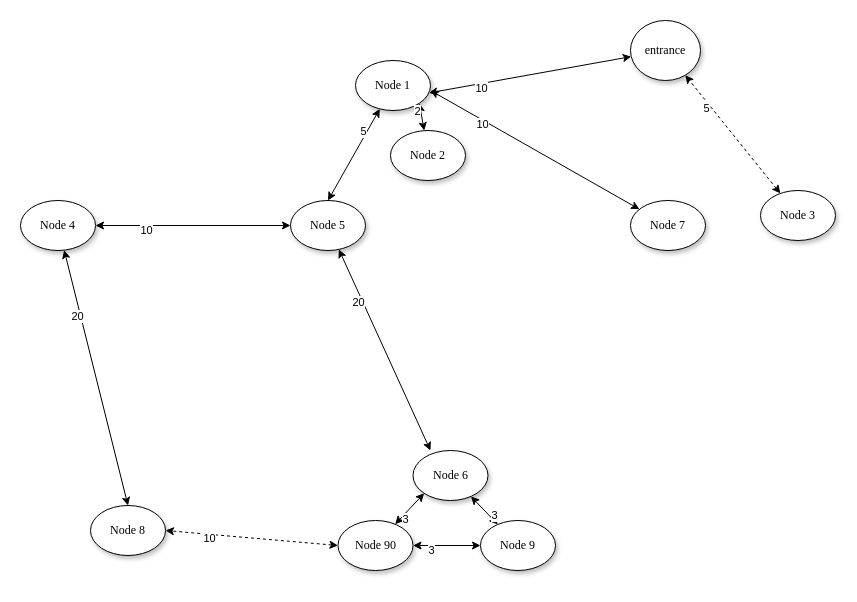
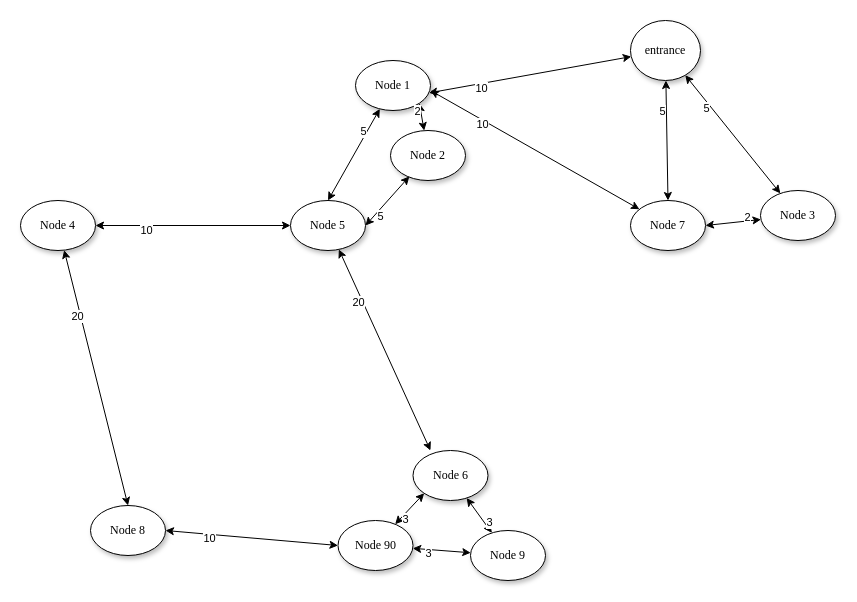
- <mxCell id="35" value="" style="endArrow=classic;startArrow=classic;html=1;rounded=0;dashed=1;" edge="1" parent="1" source="4" target="2"><mxGeometry width="50" height="50" relative="1" as="geometry"><mxPoint x="678" y="210" as="sourcePoint" /><mxPoint x="684" y="90" as="targetPoint" /></mxGeometry></mxCell>
+ <mxCell id="35" value="" style="endArrow=classic;startArrow=classic;html=1;rounded=0;" edge="1" parent="1" source="4" target="2"><mxGeometry width="50" height="50" relative="1" as="geometry"><mxPoint x="678" y="210" as="sourcePoint" /><mxPoint x="684" y="90" as="targetPoint" /></mxGeometry></mxCell>
+ <mxCell id="33" value="" style="endArrow=classic;startArrow=classic;html=1;rounded=0;exitX=0.5;exitY=0;exitDx=0;exitDy=0;" edge="1" parent="1" source="5" target="2"><mxGeometry width="50" height="50" relative="1" as="geometry"><mxPoint x="649" y="219" as="sourcePoint" /><mxPoint x="440" y="100" as="targetPoint" /></mxGeometry></mxCell>
+ <mxCell id="34" value="5" style="edgeLabel;html=1;align=center;verticalAlign=middle;resizable=0;points=[];" vertex="1" connectable="0" parent="33"><mxGeometry x="0.492" y="4" relative="1" as="geometry"><mxPoint as="offset" /></mxGeometry></mxCell>
+ <mxCell id="39" value="" style="endArrow=classic;startArrow=classic;html=1;rounded=0;exitX=0.251;exitY=0.919;exitDx=0;exitDy=0;exitPerimeter=0;entryX=1;entryY=0.5;entryDx=0;entryDy=0;" edge="1" parent="1" source="3" target="8"><mxGeometry width="50" height="50" relative="1" as="geometry"><mxPoint x="715" y="235" as="sourcePoint" /><mxPoint x="770" y="229" as="targetPoint" /></mxGeometry></mxCell>
+ <mxCell id="40" value="5" style="edgeLabel;html=1;align=center;verticalAlign=middle;resizable=0;points=[];" vertex="1" connectable="0" parent="39"><mxGeometry x="0.492" y="4" relative="1" as="geometry"><mxPoint as="offset" /></mxGeometry></mxCell>
+ <mxCell id="37" value="" style="endArrow=classic;startArrow=classic;html=1;rounded=0;exitX=1;exitY=0.5;exitDx=0;exitDy=0;" edge="1" parent="1" source="5" target="4"><mxGeometry width="50" height="50" relative="1" as="geometry"><mxPoint x="791" y="203" as="sourcePoint" /><mxPoint x="705" y="87" as="targetPoint" /></mxGeometry></mxCell>
+ <mxCell id="38" value="2" style="edgeLabel;html=1;align=center;verticalAlign=middle;resizable=0;points=[];" vertex="1" connectable="0" parent="37"><mxGeometry x="0.492" y="4" relative="1" as="geometry"><mxPoint as="offset" /></mxGeometry></mxCell>
- <mxCell id="15" value="" style="endArrow=classic;startArrow=classic;html=1;rounded=0;exitX=0;exitY=0.5;exitDx=0;exitDy=0;entryX=1;entryY=0.5;entryDx=0;entryDy=0;dashed=1;" edge="1" parent="1" source="9" target="12"><mxGeometry width="50" height="50" relative="1" as="geometry"><mxPoint x="290" y="520" as="sourcePoint" /><mxPoint x="226" y="290" as="targetPoint" /></mxGeometry></mxCell>
+ <mxCell id="15" value="" style="endArrow=classic;startArrow=classic;html=1;rounded=0;exitX=0;exitY=0.5;exitDx=0;exitDy=0;entryX=1;entryY=0.5;entryDx=0;entryDy=0;" edge="1" parent="1" source="9" target="12"><mxGeometry width="50" height="50" relative="1" as="geometry"><mxPoint x="290" y="520" as="sourcePoint" /><mxPoint x="226" y="290" as="targetPoint" /></mxGeometry></mxCell>
- <mxCell id="6" value="&lt;span&gt;Node 9&lt;/span&gt;" style="ellipse;whiteSpace=wrap;html=1;rounded=0;shadow=1;comic=0;labelBackgroundColor=none;strokeWidth=1;fontFamily=Verdana;fontSize=12;align=center;" parent="1" vertex="1"><mxGeometry x="480" y="520" width="75" height="50" as="geometry" /></mxCell>
+ <mxCell id="6" value="&lt;span&gt;Node 9&lt;/span&gt;" style="ellipse;whiteSpace=wrap;html=1;rounded=0;shadow=1;comic=0;labelBackgroundColor=none;strokeWidth=1;fontFamily=Verdana;fontSize=12;align=center;" parent="1" vertex="1"><mxGeometry x="470" y="530" width="75" height="50" as="geometry" /></mxCell>
